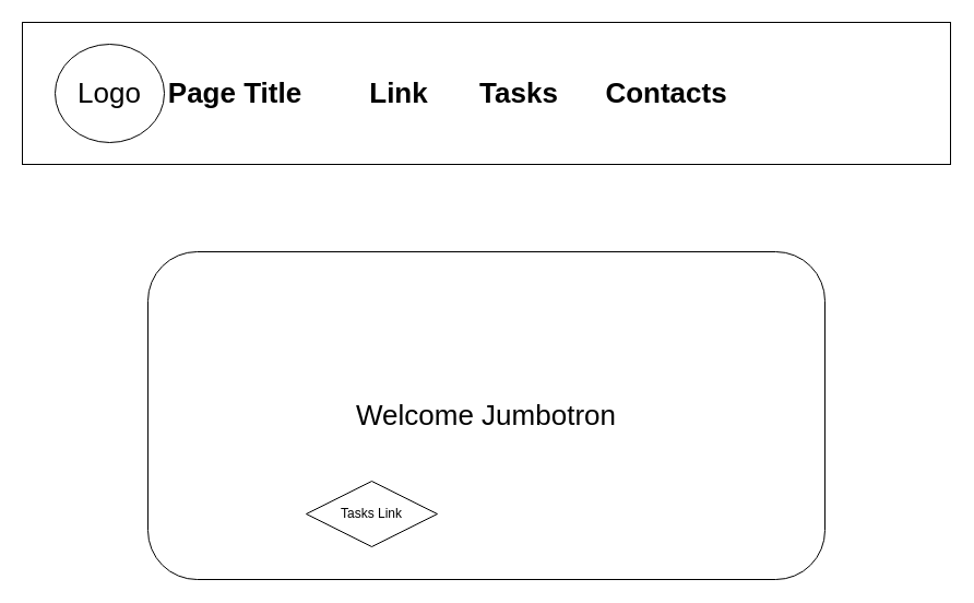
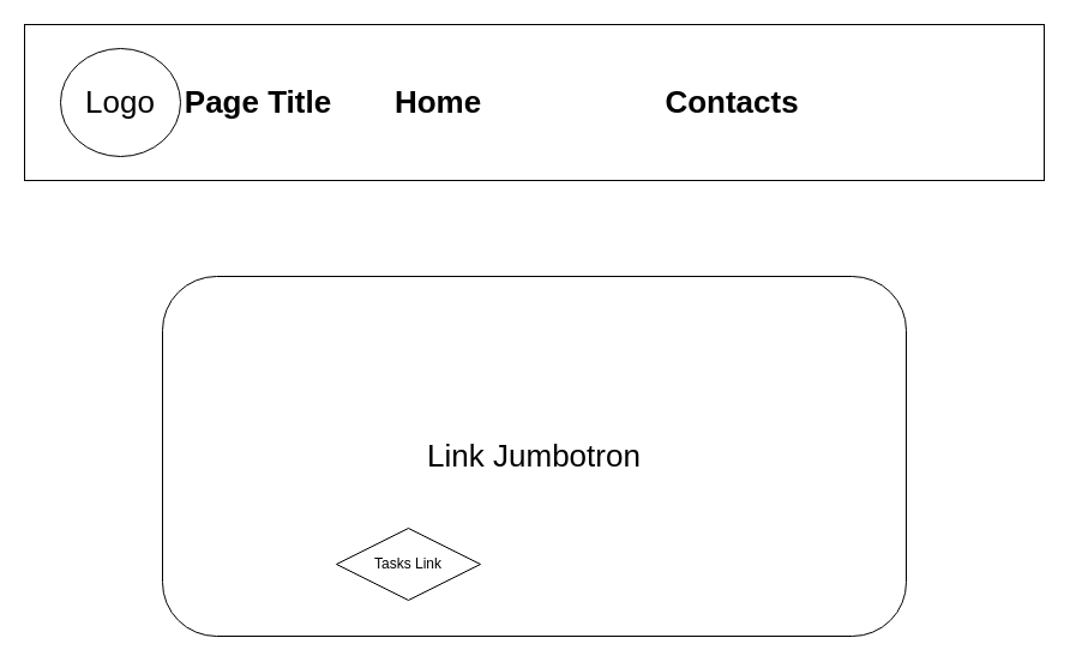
- <mxCell id="4" value="Link" style="text;html=1;strokeColor=none;fillColor=none;align=center;verticalAlign=middle;whiteSpace=wrap;rounded=0;fontSize=26;fontStyle=1" vertex="1" parent="1"><mxGeometry x="320" y="60" width="90" height="50" as="geometry" /></mxCell>
+ <mxCell id="4" value="Home" style="text;html=1;strokeColor=none;fillColor=none;align=center;verticalAlign=middle;whiteSpace=wrap;rounded=0;fontSize=26;fontStyle=1" vertex="1" parent="1"><mxGeometry x="320" y="60" width="90" height="50" as="geometry" /></mxCell>
- <mxCell id="5" value="Tasks" style="text;html=1;strokeColor=none;fillColor=none;align=center;verticalAlign=middle;whiteSpace=wrap;rounded=0;fontSize=26;fontStyle=1" vertex="1" parent="1"><mxGeometry x="430" y="60" width="90" height="50" as="geometry" /></mxCell>
- <mxCell id="8" value="Welcome Jumbotron" style="rounded=1;whiteSpace=wrap;html=1;fontSize=26;" vertex="1" parent="1"><mxGeometry x="135" y="230" width="620" height="300" as="geometry" /></mxCell>
+ <mxCell id="8" value="Link Jumbotron" style="rounded=1;whiteSpace=wrap;html=1;fontSize=26;" vertex="1" parent="1"><mxGeometry x="135" y="230" width="620" height="300" as="geometry" /></mxCell>
